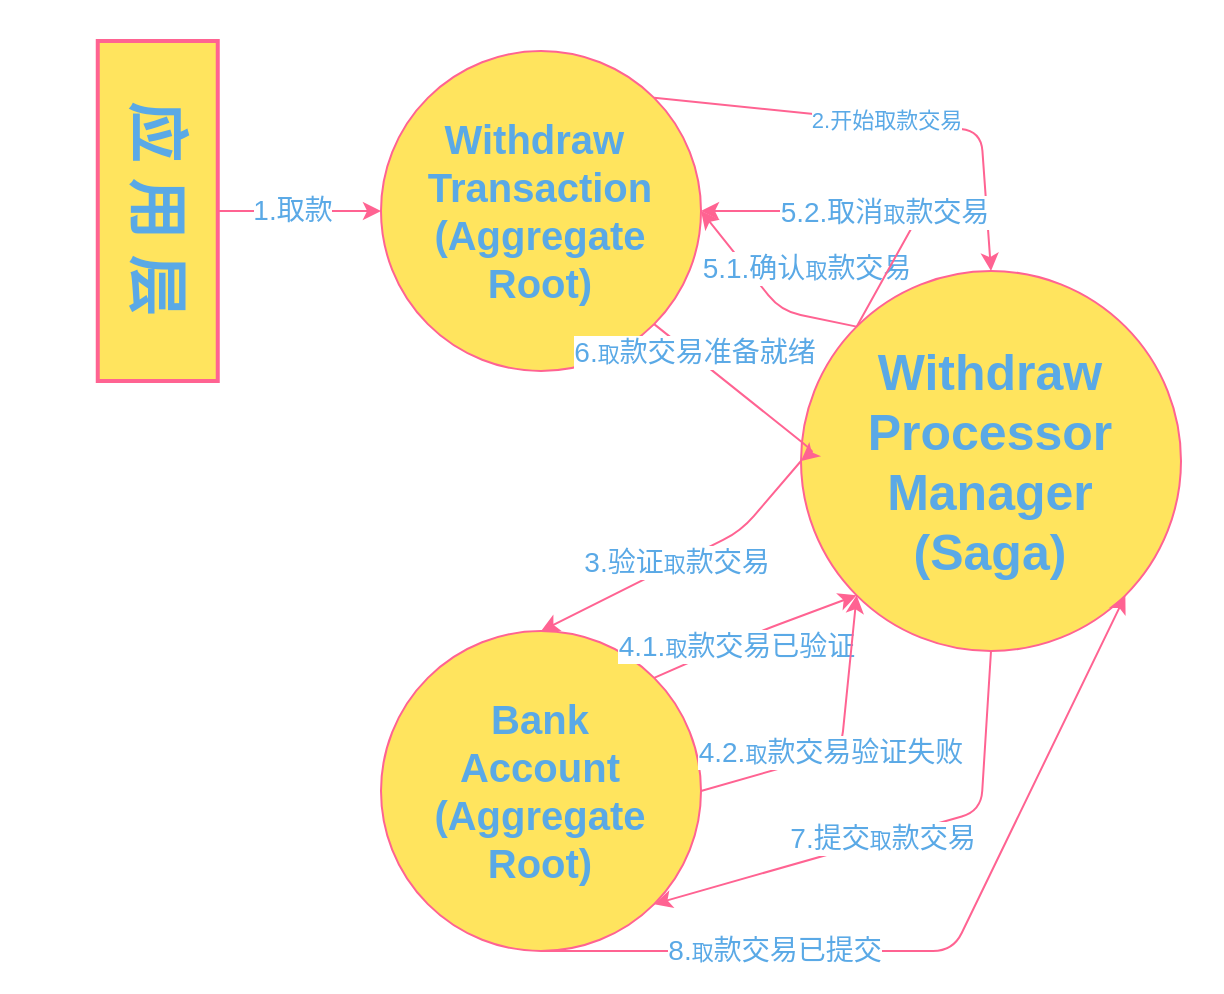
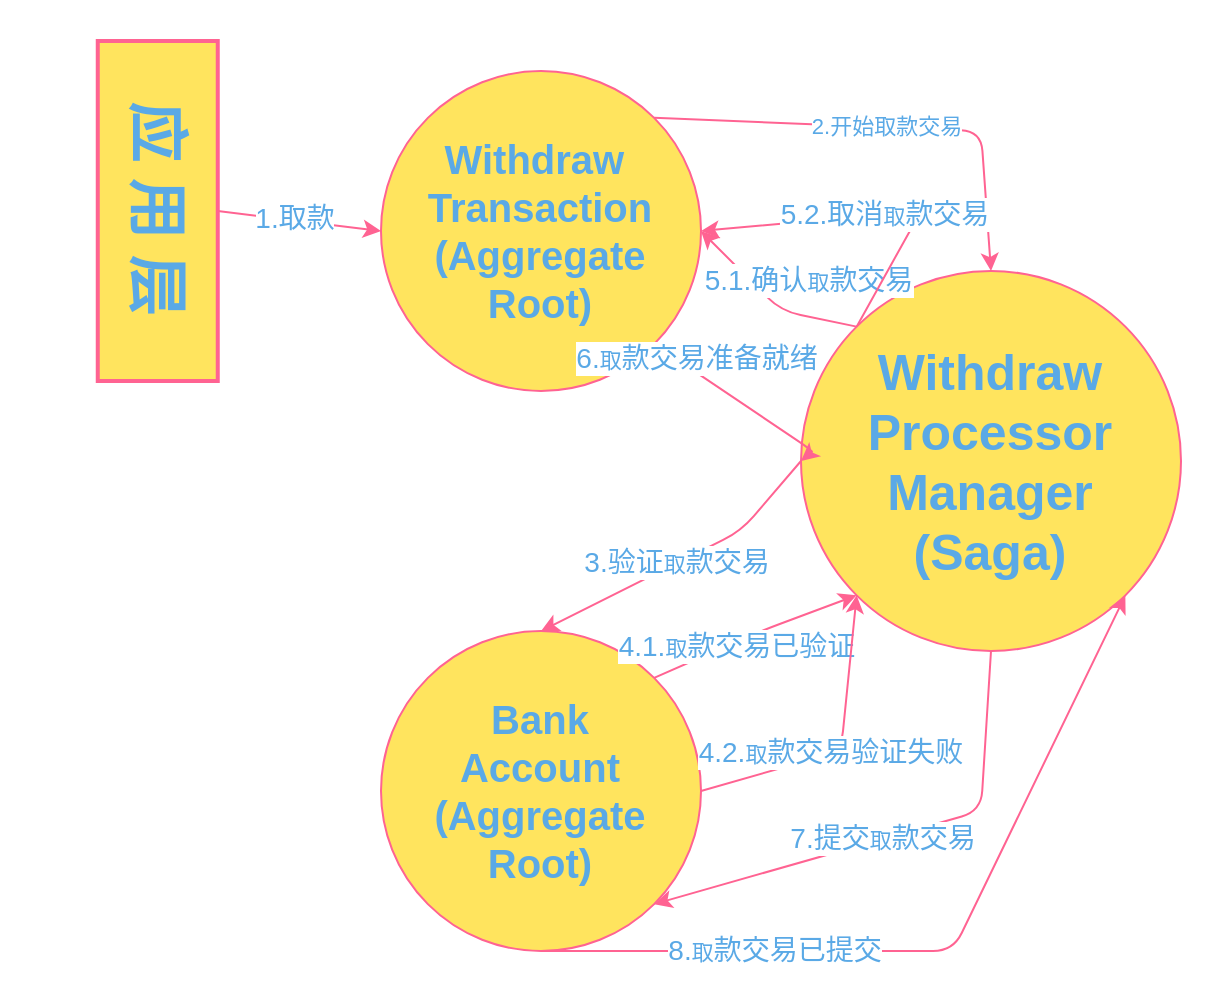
- <mxCell id="3" value="Withdraw&amp;nbsp;&lt;br style=&quot;font-size: 20px&quot;&gt;Transaction&lt;br style=&quot;font-size: 20px&quot;&gt;(Aggregate&lt;br&gt;Root)" style="ellipse;whiteSpace=wrap;html=1;aspect=fixed;fillColor=#FFE45E;strokeColor=#FF6392;fontColor=#5AA9E6;fontSize=20;fontStyle=1;" vertex="1" parent="1"><mxGeometry x="190" y="25" width="160" height="160" as="geometry" /></mxCell>
+ <mxCell id="3" value="Withdraw&amp;nbsp;&lt;br style=&quot;font-size: 20px&quot;&gt;Transaction&lt;br style=&quot;font-size: 20px&quot;&gt;(Aggregate&lt;br&gt;Root)" style="ellipse;whiteSpace=wrap;html=1;aspect=fixed;fillColor=#FFE45E;strokeColor=#FF6392;fontColor=#5AA9E6;fontSize=20;fontStyle=1;" vertex="1" parent="1"><mxGeometry x="190" y="35" width="160" height="160" as="geometry" /></mxCell>
